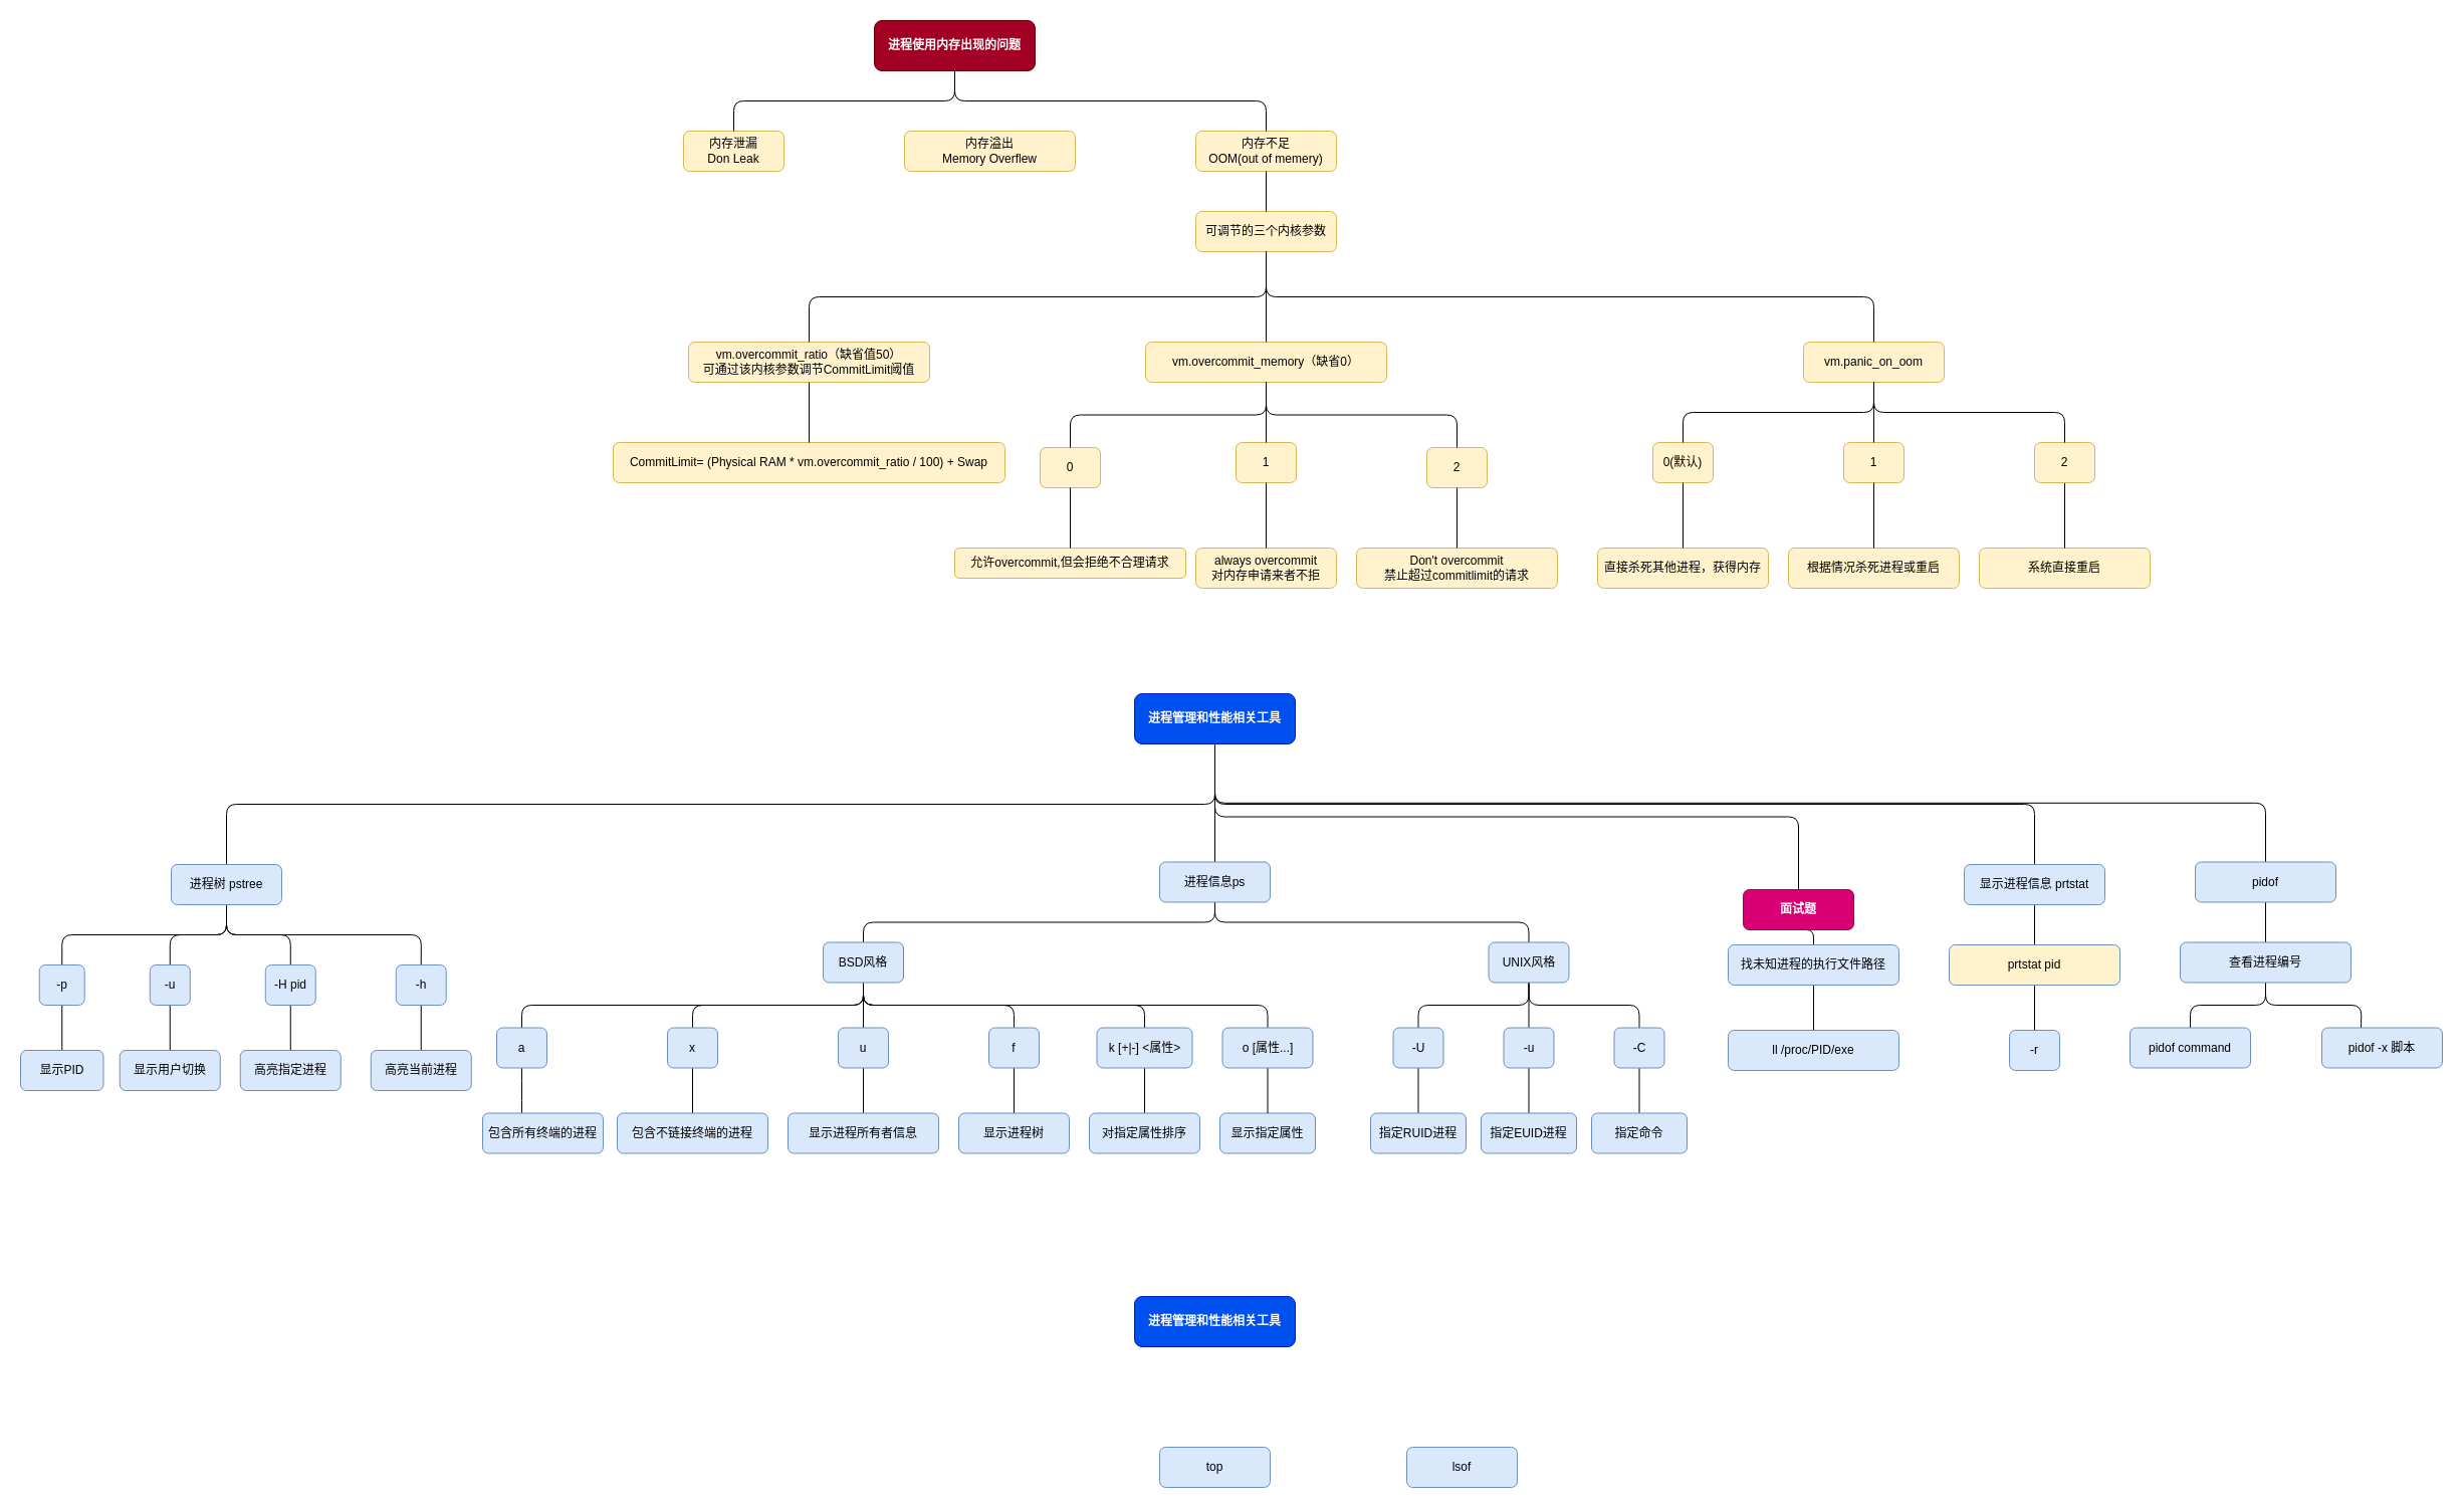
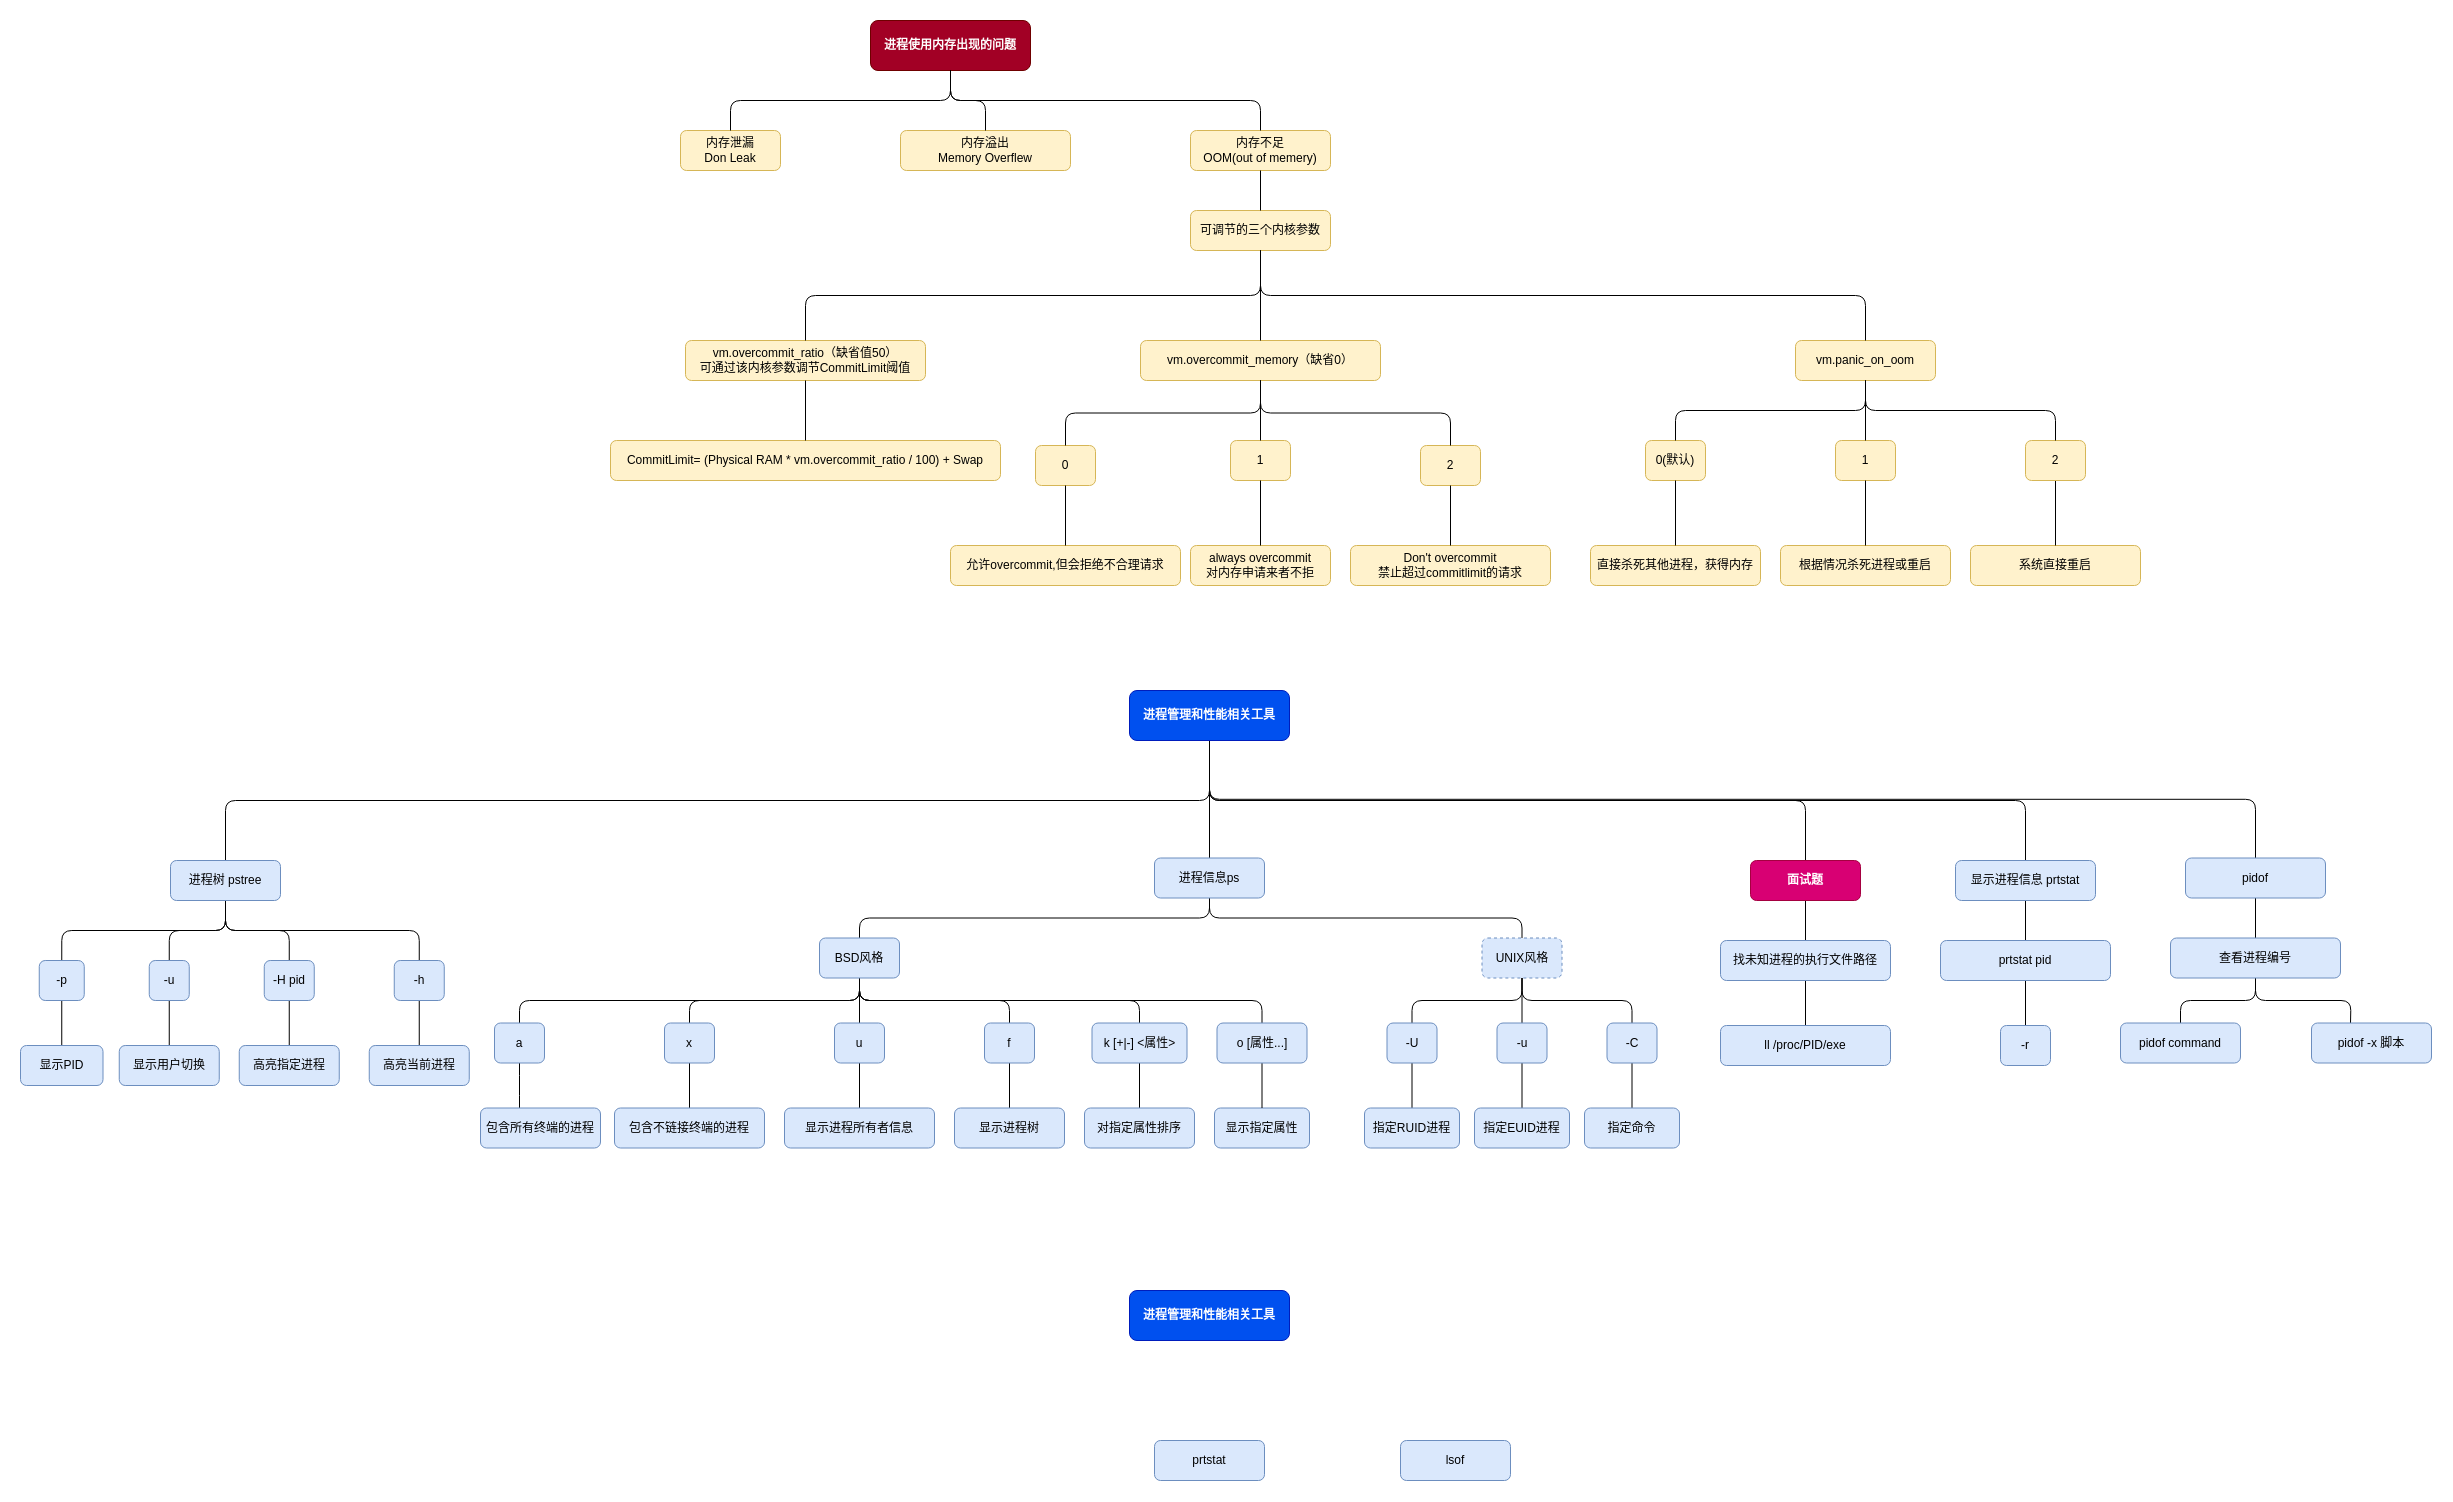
+ <mxCell id="7" style="edgeStyle=orthogonalEdgeStyle;rounded=1;orthogonalLoop=1;jettySize=auto;html=1;exitX=0.5;exitY=1;exitDx=0;exitDy=0;entryX=0.5;entryY=0;entryDx=0;entryDy=0;curved=0;endArrow=none;endFill=0;" parent="2" source="3" target="6" edge="1"><mxGeometry relative="1" as="geometry" /></mxCell>
- <mxCell id="20" value="允许overcommit,但会拒绝不合理请求" style="rounded=1;whiteSpace=wrap;html=1;fillColor=#fff2cc;strokeColor=#d6b656;fontStyle=0" parent="2" vertex="1"><mxGeometry x="340" y="525" width="230" height="30" as="geometry" /></mxCell>
+ <mxCell id="20" value="允许overcommit,但会拒绝不合理请求" style="rounded=1;whiteSpace=wrap;html=1;fillColor=#fff2cc;strokeColor=#d6b656;fontStyle=0" parent="2" vertex="1"><mxGeometry x="340" y="525" width="230" height="40" as="geometry" /></mxCell>
- <mxCell id="109" value="面试题" style="rounded=1;whiteSpace=wrap;html=1;fillColor=#d80073;strokeColor=#A50040;fontStyle=1;fontColor=#ffffff;" parent="1" vertex="1"><mxGeometry x="1735" y="885" width="110" height="40" as="geometry" /></mxCell>
+ <mxCell id="109" value="面试题" style="rounded=1;whiteSpace=wrap;html=1;fillColor=#d80073;strokeColor=#A50040;fontStyle=1;fontColor=#ffffff;" parent="1" vertex="1"><mxGeometry x="1750" y="860" width="110" height="40" as="geometry" /></mxCell>
- <mxCell id="98" value="UNIX风格" style="rounded=1;whiteSpace=wrap;html=1;fillColor=#dae8fc;strokeColor=#6c8ebf;fontStyle=0" parent="1" vertex="1"><mxGeometry x="1481.5" y="937.5" width="80" height="40" as="geometry" /></mxCell>
+ <mxCell id="98" value="UNIX风格" style="rounded=1;whiteSpace=wrap;html=1;fillColor=#dae8fc;strokeColor=#6c8ebf;fontStyle=0;dashed=1;" parent="1" vertex="1"><mxGeometry x="1481.5" y="937.5" width="80" height="40" as="geometry" /></mxCell>
- <mxCell id="116" value="prtstat pid" style="rounded=1;whiteSpace=wrap;html=1;fillColor=#fff2cc;strokeColor=#6c8ebf;fontStyle=0;" parent="1" vertex="1"><mxGeometry x="1940" y="940" width="170" height="40" as="geometry" /></mxCell>
+ <mxCell id="116" value="prtstat pid" style="rounded=1;whiteSpace=wrap;html=1;fillColor=#dae8fc;strokeColor=#6c8ebf;fontStyle=0" parent="1" vertex="1"><mxGeometry x="1940" y="940" width="170" height="40" as="geometry" /></mxCell>
- <mxCell id="126" value="top" style="rounded=1;whiteSpace=wrap;html=1;fillColor=#dae8fc;strokeColor=#6c8ebf;fontStyle=0" vertex="1" parent="1"><mxGeometry x="1154" y="1440" width="110" height="40" as="geometry" /></mxCell>
+ <mxCell id="126" value="prtstat" style="rounded=1;whiteSpace=wrap;html=1;fillColor=#dae8fc;strokeColor=#6c8ebf;fontStyle=0" vertex="1" parent="1"><mxGeometry x="1154" y="1440" width="110" height="40" as="geometry" /></mxCell>
